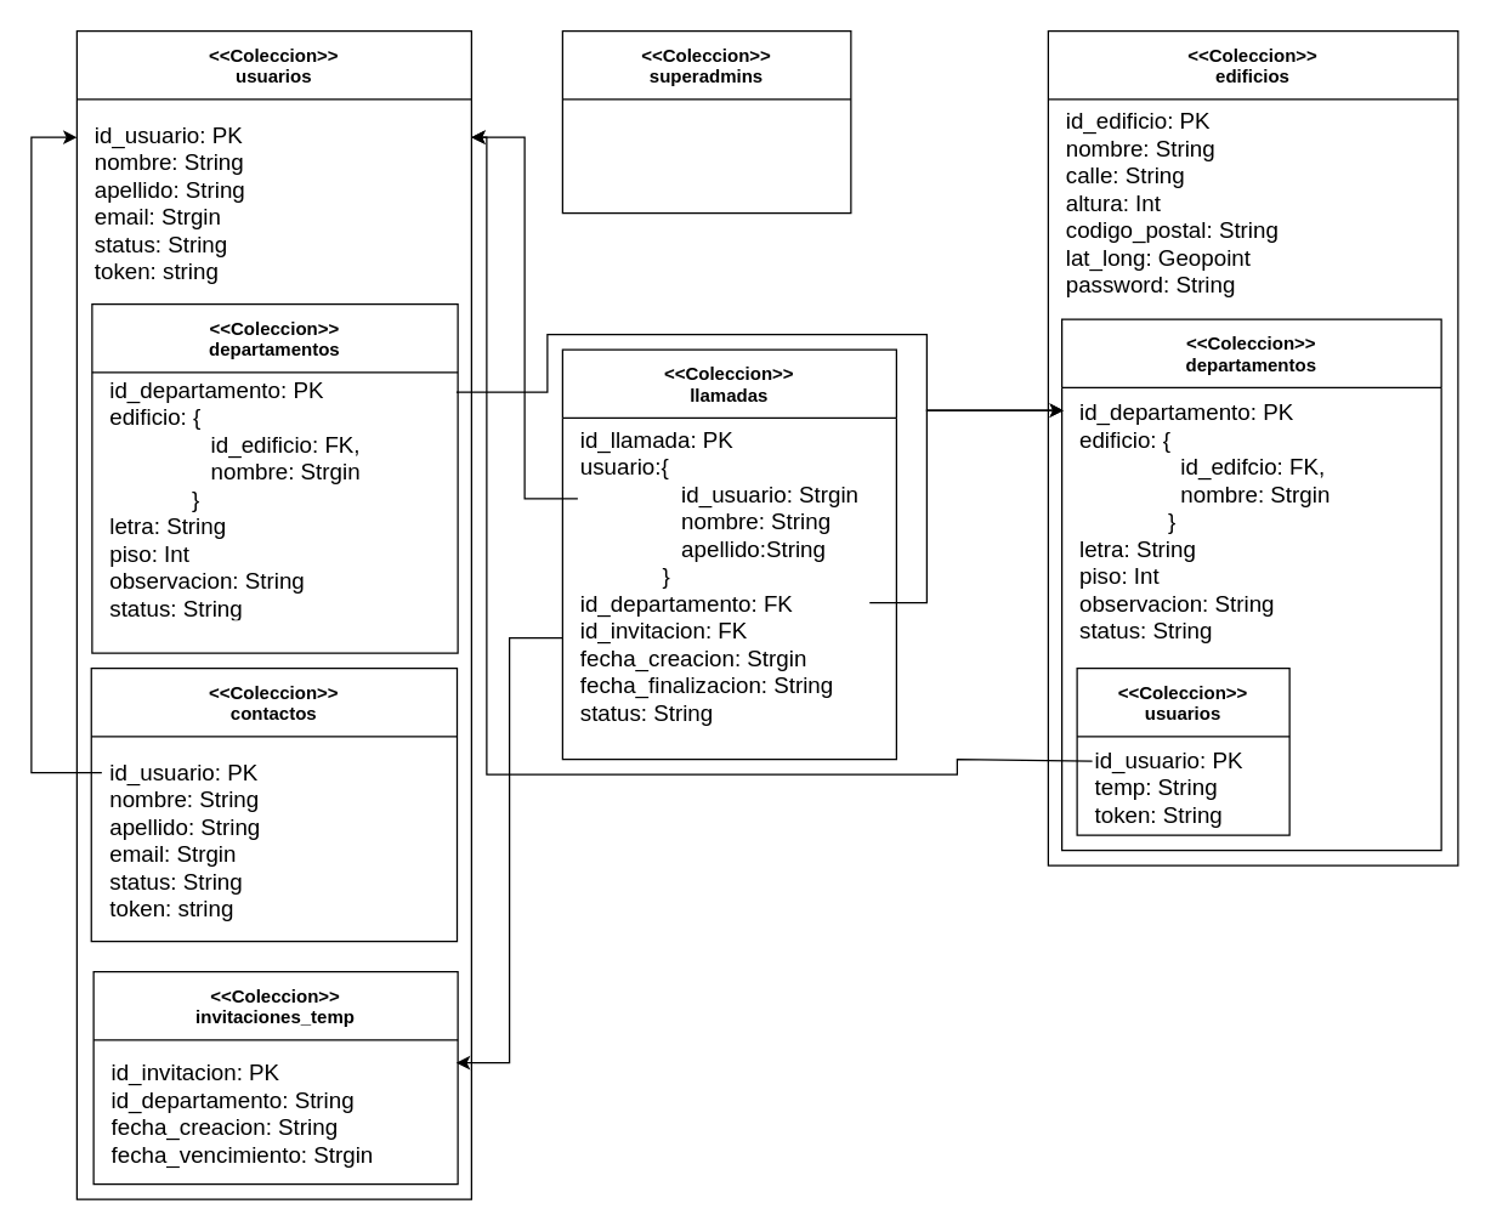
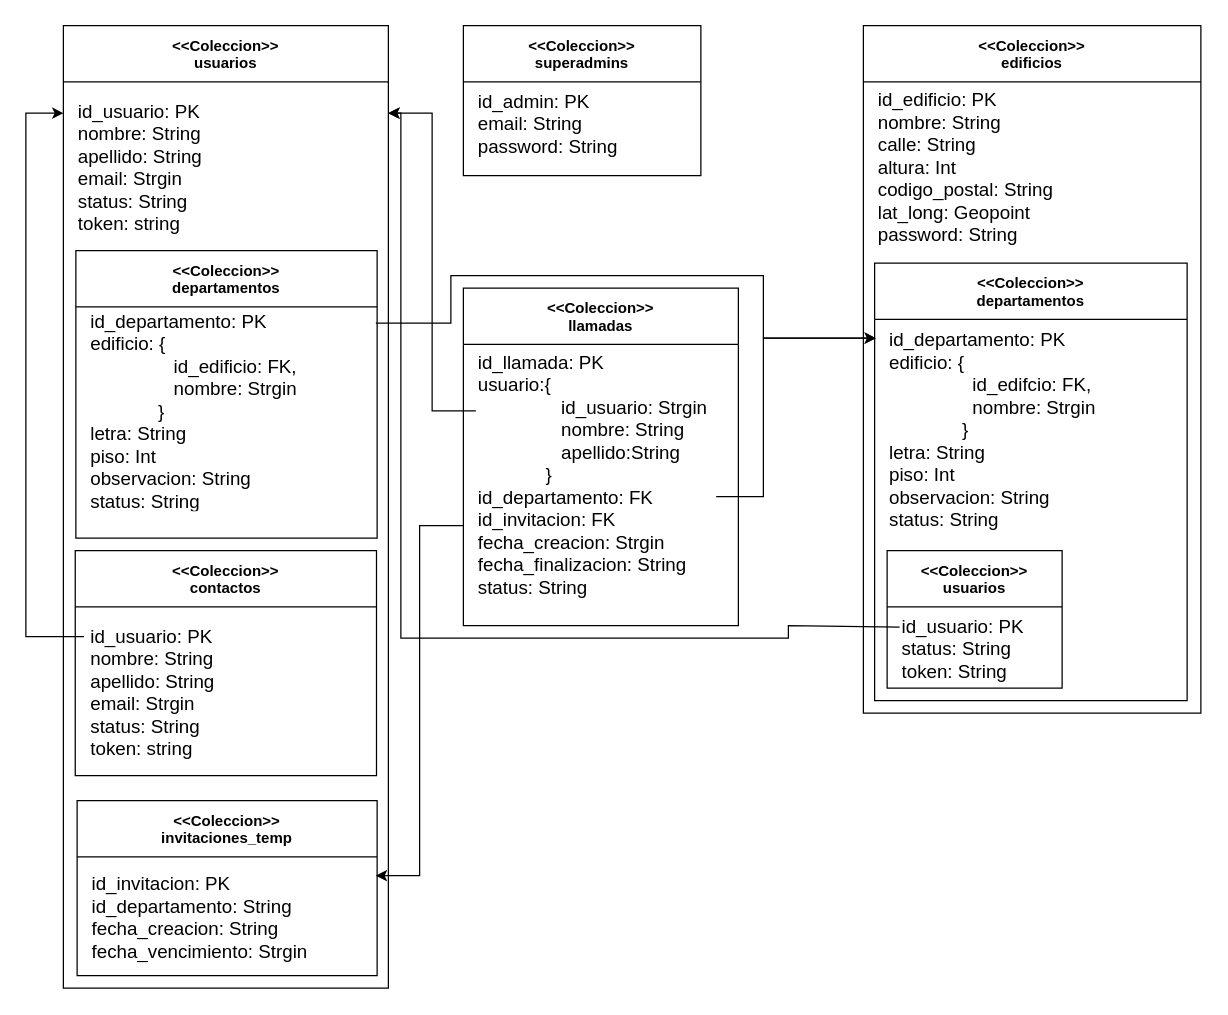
+ <mxCell id="9" value="&lt;div style=&quot;font-size: 15px&quot;&gt;&lt;span&gt;id_admin: PK&lt;/span&gt;&lt;/div&gt;&lt;div style=&quot;font-size: 15px&quot;&gt;email: String&lt;/div&gt;&lt;div style=&quot;font-size: 15px&quot;&gt;password: String&lt;/div&gt;" style="text;strokeColor=none;fillColor=none;html=1;whiteSpace=wrap;verticalAlign=middle;overflow=hidden;" vertex="1" parent="8"><mxGeometry x="10" y="45" width="140" height="65" as="geometry" /></mxCell>
- <mxCell id="7" value="&lt;div style=&quot;font-size: 15px&quot;&gt;&lt;span&gt;id_usuario: PK&lt;/span&gt;&lt;/div&gt;&lt;div style=&quot;font-size: 15px&quot;&gt;&lt;span&gt;temp: String&lt;/span&gt;&lt;br&gt;&lt;/div&gt;&lt;div style=&quot;font-size: 15px&quot;&gt;token: String&lt;/div&gt;" style="text;strokeColor=none;fillColor=none;html=1;whiteSpace=wrap;verticalAlign=middle;overflow=hidden;" vertex="1" parent="6"><mxGeometry x="10" y="45" width="110" height="65" as="geometry" /></mxCell>
+ <mxCell id="7" value="&lt;div style=&quot;font-size: 15px&quot;&gt;&lt;span&gt;id_usuario: PK&lt;/span&gt;&lt;/div&gt;&lt;div style=&quot;font-size: 15px&quot;&gt;&lt;span&gt;status: String&lt;/span&gt;&lt;br&gt;&lt;/div&gt;&lt;div style=&quot;font-size: 15px&quot;&gt;token: String&lt;/div&gt;" style="text;strokeColor=none;fillColor=none;html=1;whiteSpace=wrap;verticalAlign=middle;overflow=hidden;" vertex="1" parent="6"><mxGeometry x="10" y="45" width="110" height="65" as="geometry" /></mxCell>
